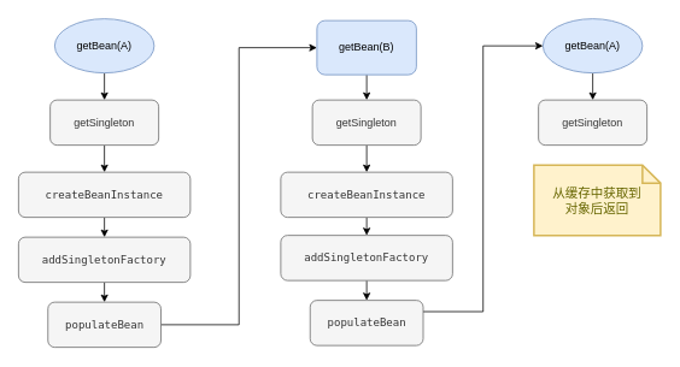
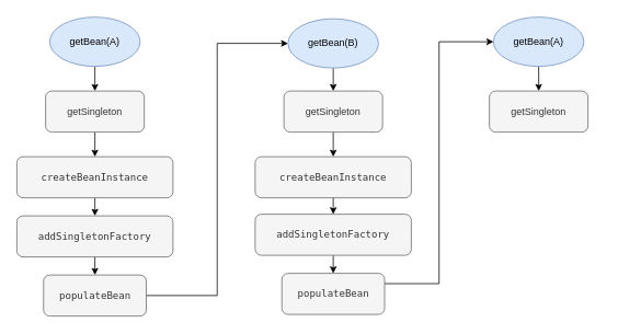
- <mxCell id="5" value="getBean(B)" style="whiteSpace=wrap;html=1;fillColor=#dae8fc;strokeColor=#6c8ebf;rounded=1;" vertex="1" parent="1"><mxGeometry x="350" y="22" width="110" height="60" as="geometry" /></mxCell>
+ <mxCell id="5" value="getBean(B)" style="ellipse;whiteSpace=wrap;html=1;fillColor=#dae8fc;strokeColor=#6c8ebf;" vertex="1" parent="1"><mxGeometry x="350" y="22" width="110" height="60" as="geometry" /></mxCell>
- <mxCell id="25" value="从缓存中获取到&lt;br&gt;对象后返回" style="shape=note;strokeWidth=2;fontSize=14;size=20;whiteSpace=wrap;html=1;fillColor=#fff2cc;strokeColor=#d6b656;fontColor=#666600;" vertex="1" parent="1"><mxGeometry x="590" y="182" width="140" height="78" as="geometry" /></mxCell>
